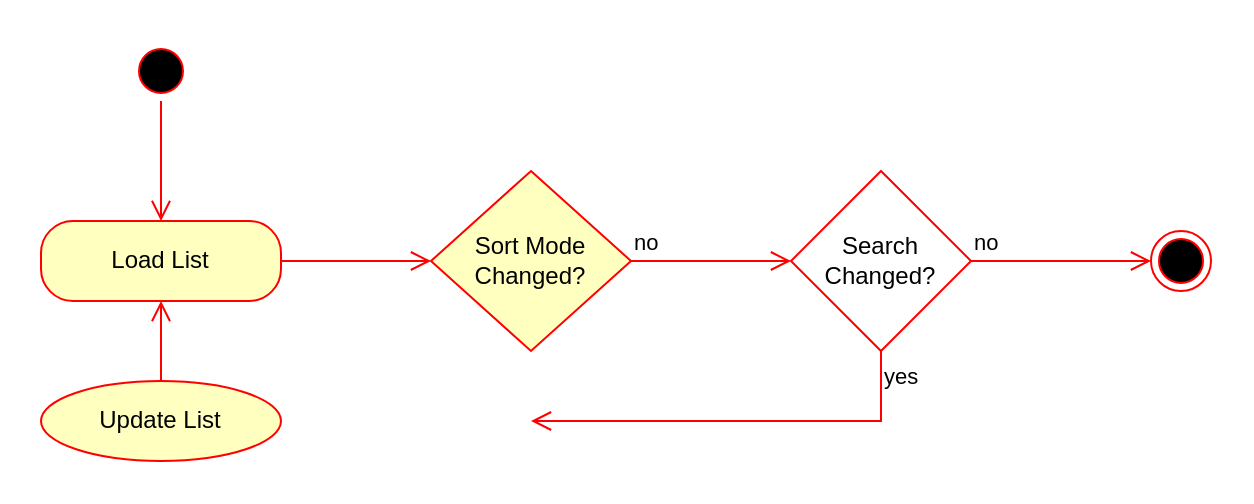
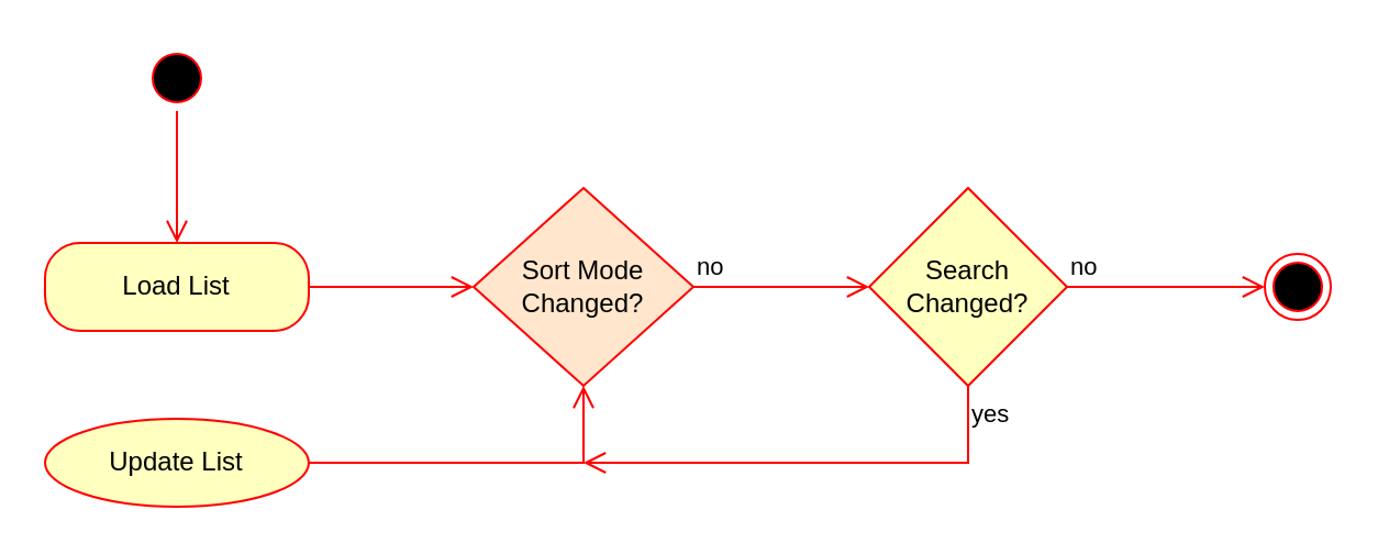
- <mxCell id="6" value="Sort Mode Changed?" style="rhombus;whiteSpace=wrap;html=1;fontColor=#000000;fillColor=#ffffc0;strokeColor=#ff0000;" vertex="1" parent="1"><mxGeometry x="215" y="85" width="100" height="90" as="geometry" /></mxCell>
+ <mxCell id="6" value="Sort Mode Changed?" style="rhombus;whiteSpace=wrap;html=1;fontColor=#000000;fillColor=#ffe6cc;strokeColor=#ff0000;" vertex="1" parent="1"><mxGeometry x="215" y="85" width="100" height="90" as="geometry" /></mxCell>
- <mxCell id="10" value="Search Changed?" style="rhombus;whiteSpace=wrap;html=1;fontColor=#000000;fillColor=#ffffff;strokeColor=#ff0000;" vertex="1" parent="1"><mxGeometry x="395" y="85" width="90" height="90" as="geometry" /></mxCell>
+ <mxCell id="10" value="Search Changed?" style="rhombus;whiteSpace=wrap;html=1;fontColor=#000000;fillColor=#ffffc0;strokeColor=#ff0000;" vertex="1" parent="1"><mxGeometry x="395" y="85" width="90" height="90" as="geometry" /></mxCell>
- <mxCell id="9" value="" style="edgeStyle=orthogonalEdgeStyle;html=1;verticalAlign=bottom;endArrow=open;endSize=8;strokeColor=#ff0000;rounded=0;entryX=0.5;entryY=1;entryDx=0;entryDy=0;" edge="1" source="8" parent="1" target="4"><mxGeometry relative="1" as="geometry"><mxPoint x="80" y="290" as="targetPoint" /></mxGeometry></mxCell>
+ <mxCell id="9" value="" style="edgeStyle=orthogonalEdgeStyle;html=1;verticalAlign=bottom;endArrow=open;endSize=8;strokeColor=#ff0000;rounded=0;" edge="1" source="8" parent="1" target="6"><mxGeometry relative="1" as="geometry"><mxPoint x="80" y="290" as="targetPoint" /></mxGeometry></mxCell>
